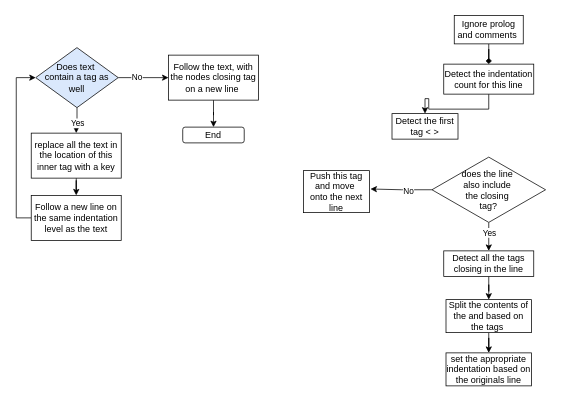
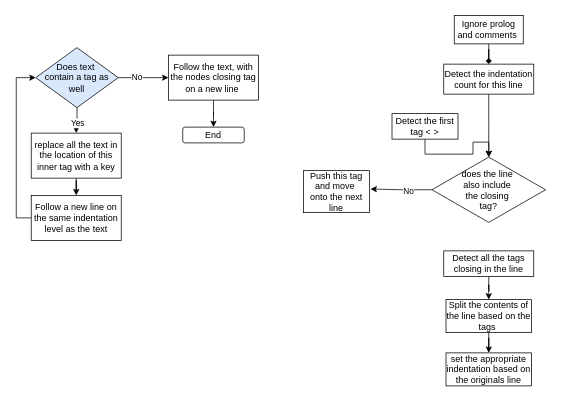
- <mxCell id="4" style="edgeStyle=orthogonalEdgeStyle;rounded=0;orthogonalLoop=1;jettySize=auto;html=1;entryX=0.5;entryY=0;entryDx=0;entryDy=0;" edge="1" parent="1" source="5" target="7"><mxGeometry relative="1" as="geometry" /></mxCell>
+ <mxCell id="4" style="edgeStyle=orthogonalEdgeStyle;rounded=0;orthogonalLoop=1;jettySize=auto;html=1;" edge="1" parent="1" source="5" target="24"><mxGeometry relative="1" as="geometry" /></mxCell>
+ <mxCell id="6" style="edgeStyle=orthogonalEdgeStyle;rounded=0;orthogonalLoop=1;jettySize=auto;html=1;entryX=0.5;entryY=0;entryDx=0;entryDy=0;" edge="1" parent="1" source="7" target="24"><mxGeometry relative="1" as="geometry" /></mxCell>
- <mxCell id="8" style="edgeStyle=orthogonalEdgeStyle;rounded=0;orthogonalLoop=1;jettySize=auto;html=1;entryX=0.5;entryY=0;entryDx=0;entryDy=0;exitX=0.5;exitY=1;exitDx=0;exitDy=0;" edge="1" parent="1" source="24" target="27"><mxGeometry relative="1" as="geometry"><mxPoint x="649" y="377" as="sourcePoint" /><mxPoint x="653" y="334" as="targetPoint" /></mxGeometry></mxCell>
- <mxCell id="9" value="Yes" style="edgeLabel;html=1;align=center;verticalAlign=middle;resizable=0;points=[];" vertex="1" connectable="0" parent="8"><mxGeometry x="0.372" y="-1" relative="1" as="geometry"><mxPoint x="1" y="-13" as="offset" /></mxGeometry></mxCell>
- <mxCell id="29" value="Split the contents of the and based on the tags&amp;nbsp;" style="rounded=0;whiteSpace=wrap;html=1;" vertex="1" parent="1"><mxGeometry x="594" y="399" width="114" height="44" as="geometry" /></mxCell>
+ <mxCell id="29" value="Split the contents of the line based on the tags&amp;nbsp;" style="rounded=0;whiteSpace=wrap;html=1;" vertex="1" parent="1"><mxGeometry x="594" y="399" width="114" height="44" as="geometry" /></mxCell>
